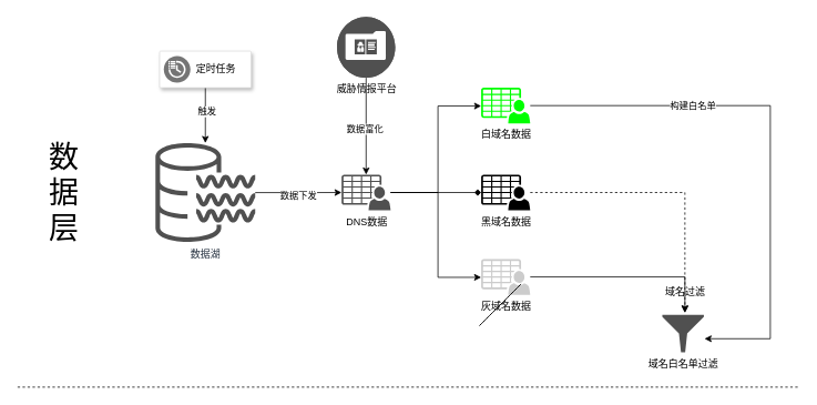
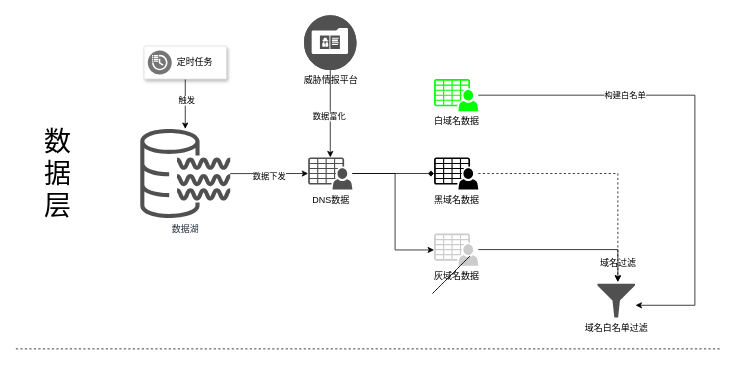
- <mxCell id="10" style="edgeStyle=orthogonalEdgeStyle;rounded=0;orthogonalLoop=1;jettySize=auto;html=1;" edge="1" parent="1" source="12" target="17"><mxGeometry relative="1" as="geometry"><Array as="points"><mxPoint x="526" y="231" /><mxPoint x="526" y="127" /></Array></mxGeometry></mxCell>
